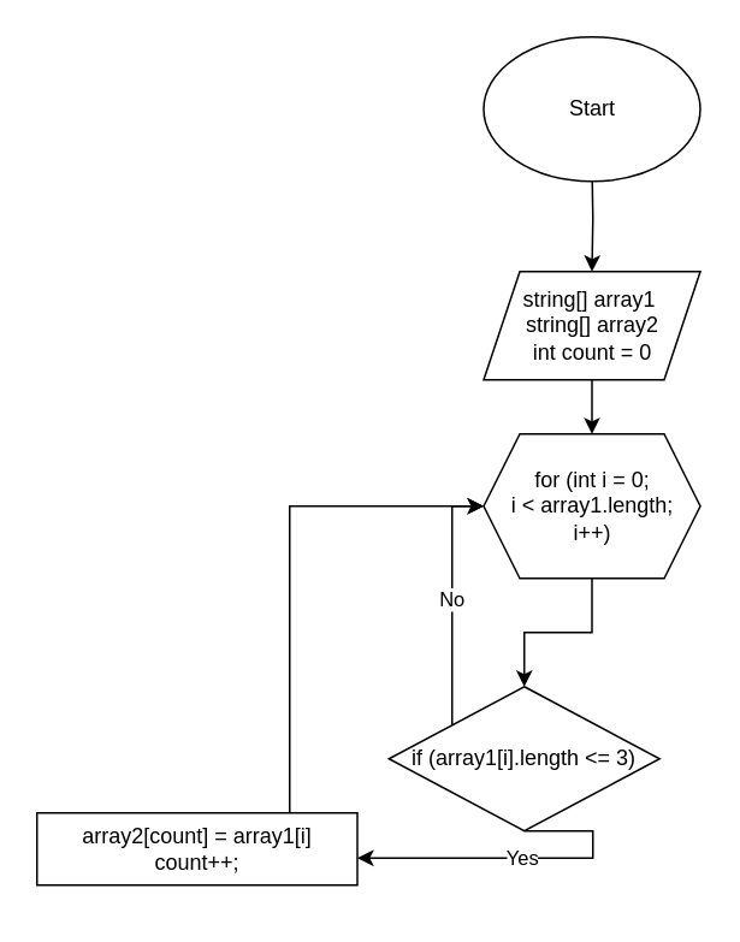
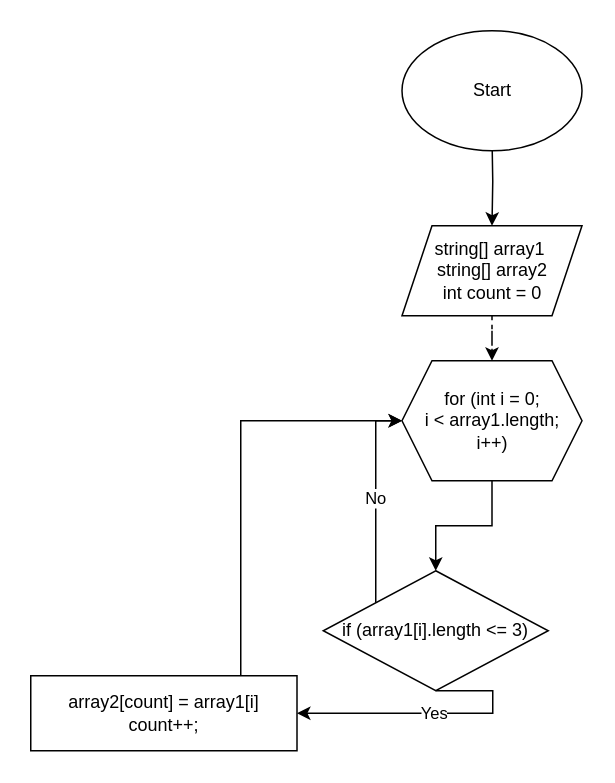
- <mxCell id="3" value="" style="edgeStyle=orthogonalEdgeStyle;rounded=0;orthogonalLoop=1;jettySize=auto;html=1;" edge="1" parent="1" source="4" target="6"><mxGeometry relative="1" as="geometry" /></mxCell>
+ <mxCell id="3" value="" style="edgeStyle=orthogonalEdgeStyle;rounded=0;orthogonalLoop=1;jettySize=auto;html=1;dashed=1;" edge="1" parent="1" source="4" target="6"><mxGeometry relative="1" as="geometry" /></mxCell>
- <mxCell id="11" value="array2[count] = array1[i]&lt;br&gt;count++;" style="whiteSpace=wrap;html=1;" vertex="1" parent="1"><mxGeometry x="20" y="450" width="177.5" height="40" as="geometry" /></mxCell>
+ <mxCell id="11" value="array2[count] = array1[i]&lt;br&gt;count++;" style="whiteSpace=wrap;html=1;" vertex="1" parent="1"><mxGeometry x="20" y="450" width="177.5" height="50" as="geometry" /></mxCell>
